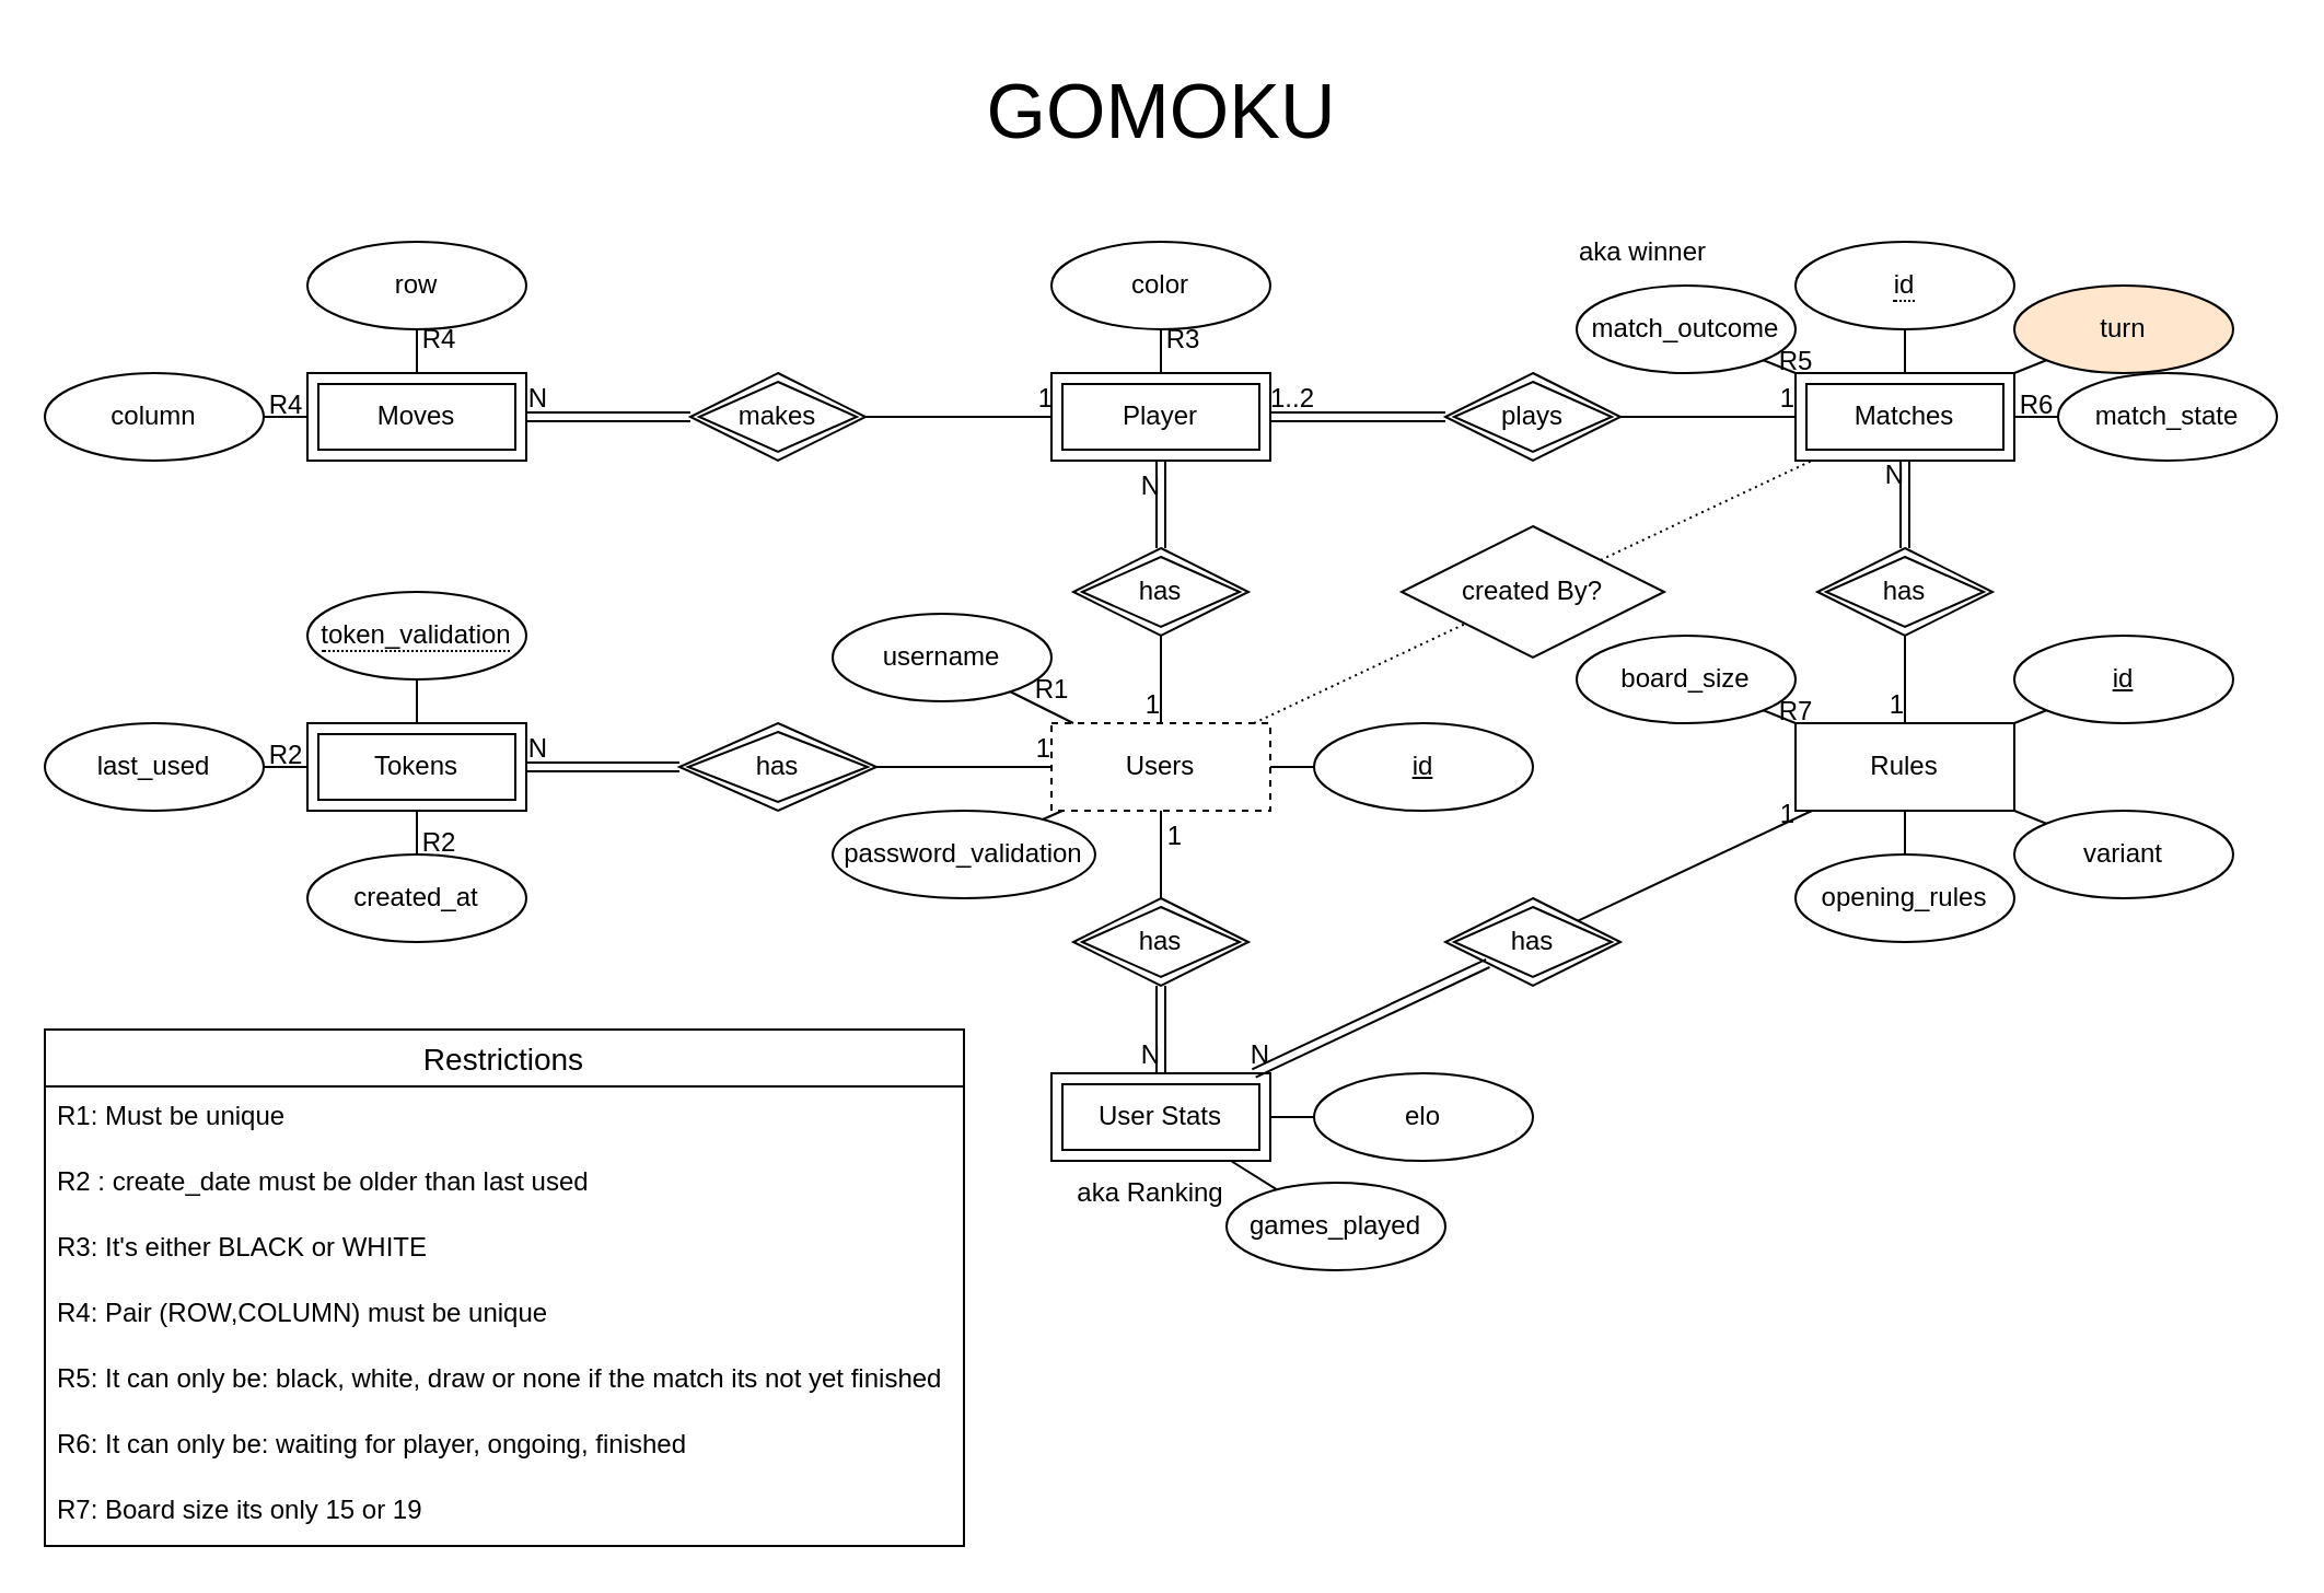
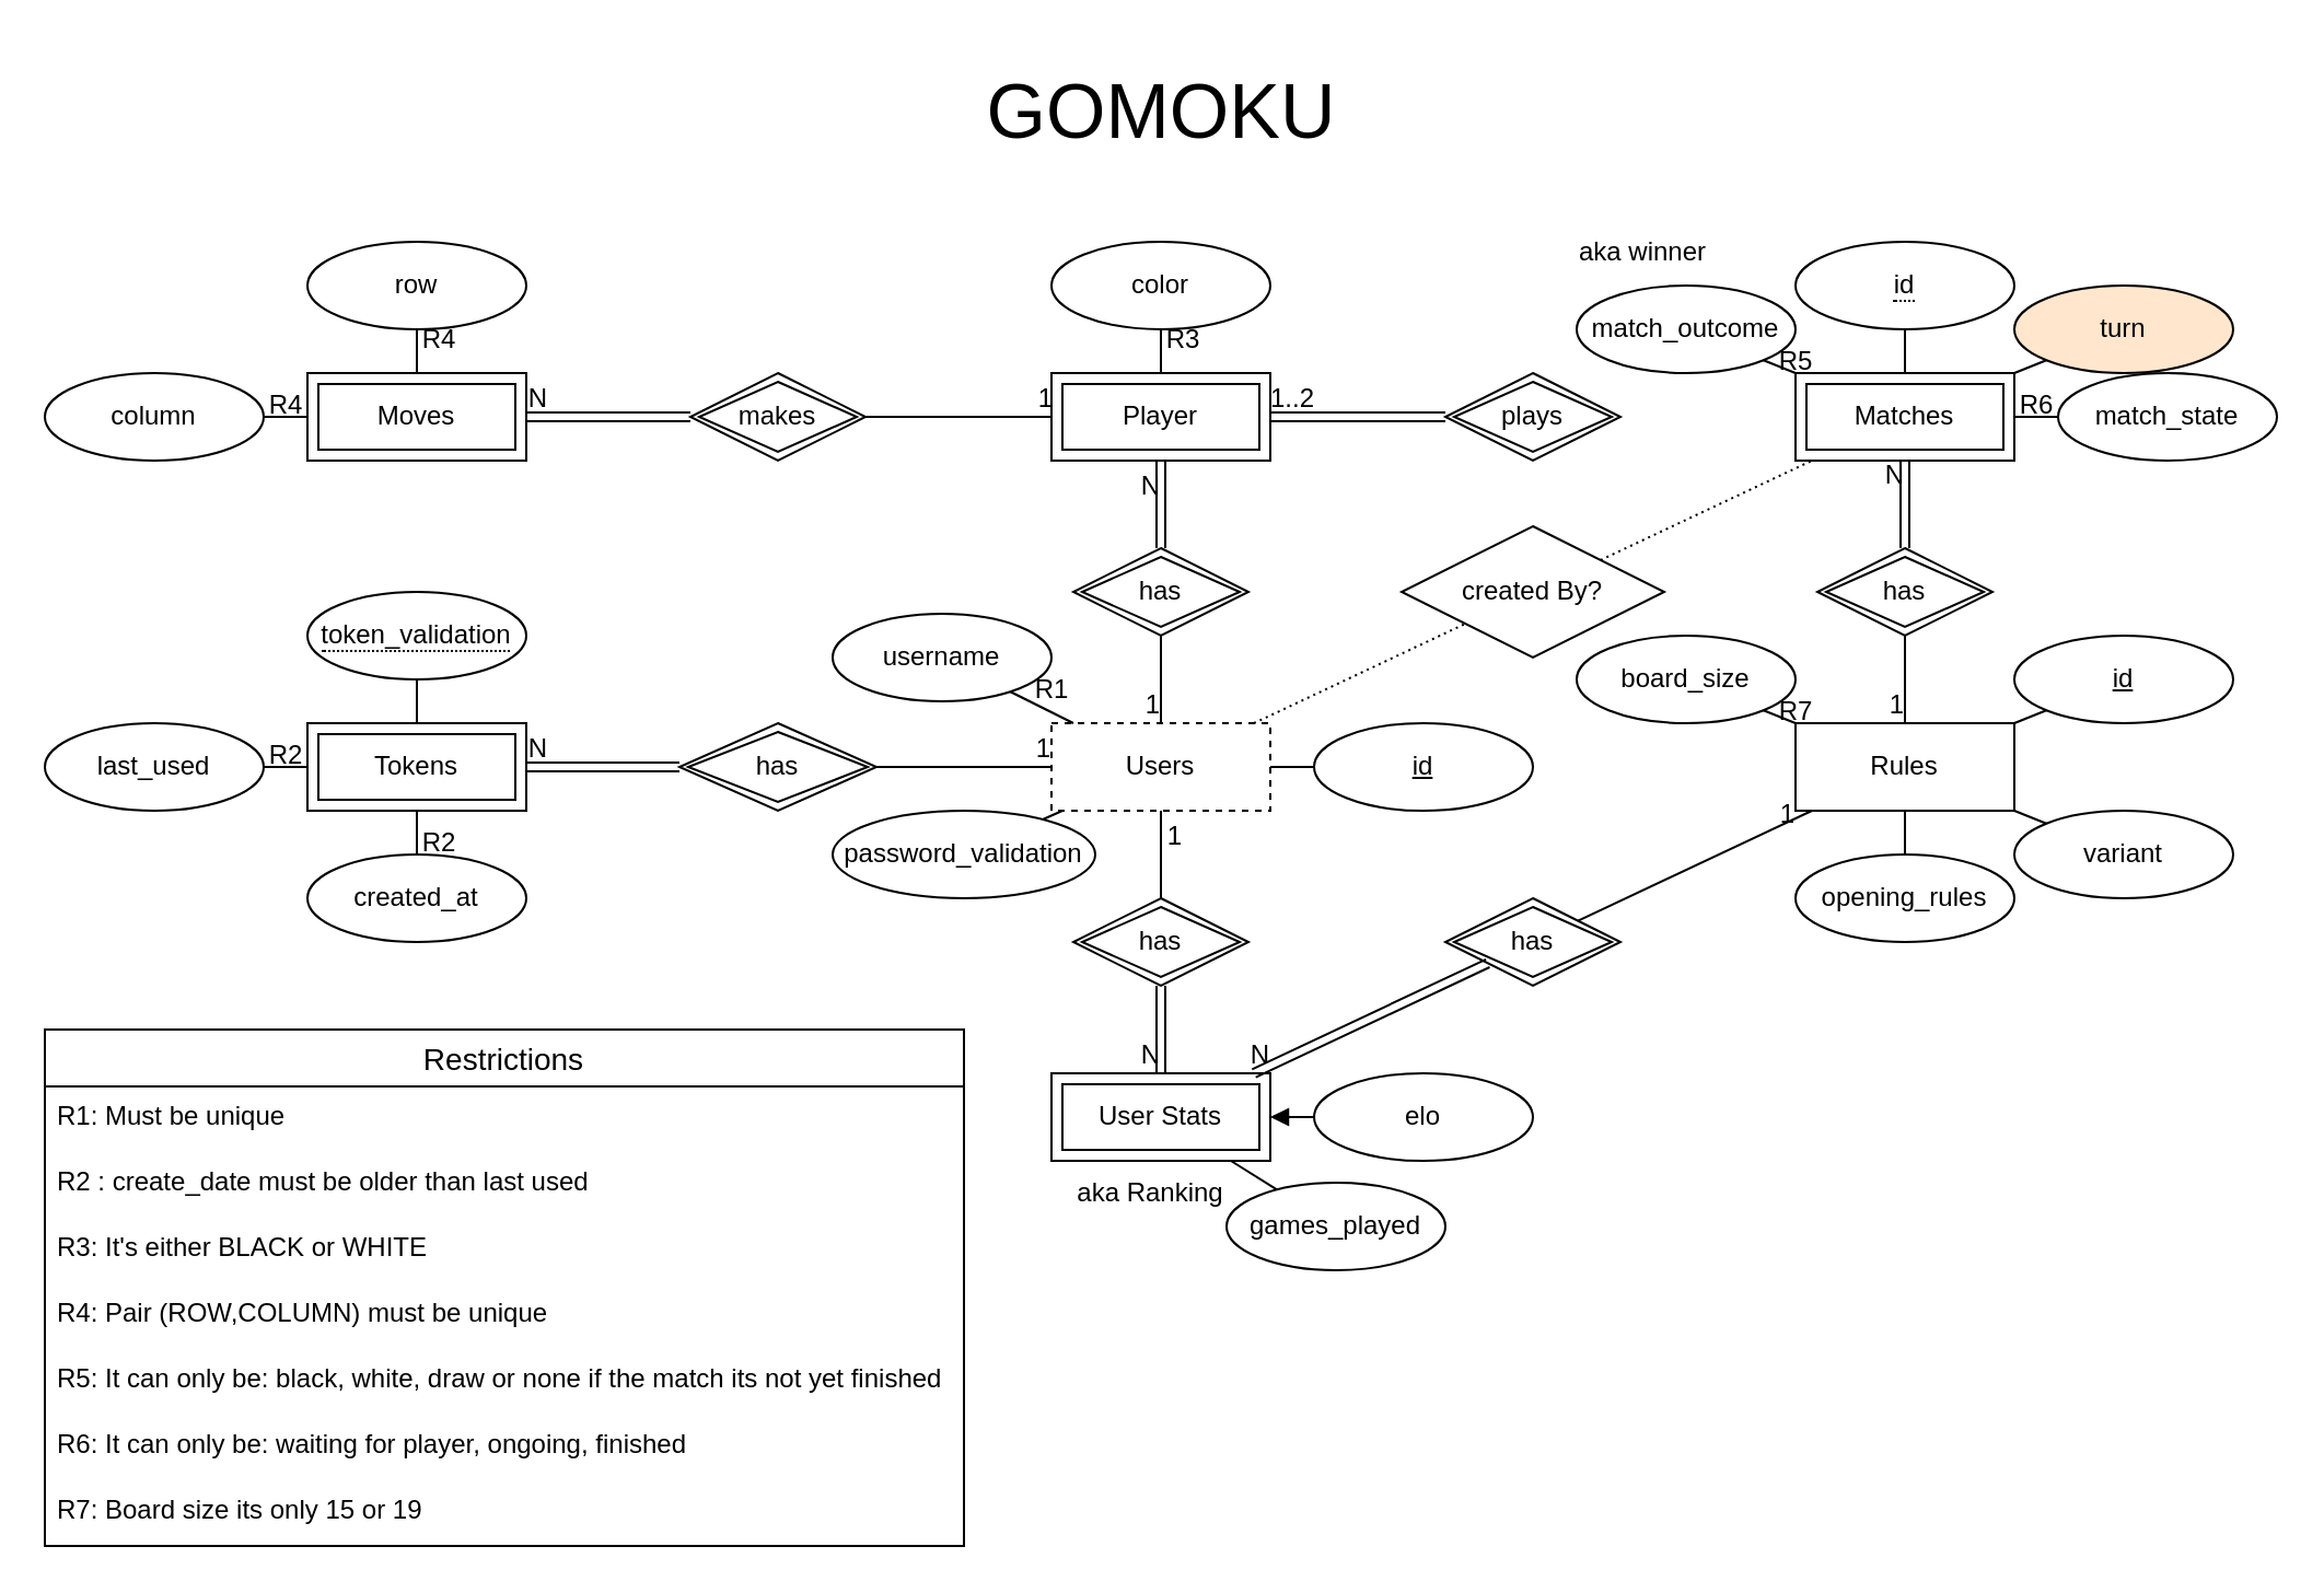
- <mxCell id="68" value="" style="endArrow=none;html=1;rounded=0;" parent="4" source="66" target="28" edge="1"><mxGeometry relative="1" as="geometry"><mxPoint x="480" y="75" as="sourcePoint" /><mxPoint x="640" y="75" as="targetPoint" /></mxGeometry></mxCell>
- <mxCell id="69" value="1" style="resizable=0;html=1;align=right;verticalAlign=bottom;" parent="68" connectable="0" vertex="1"><mxGeometry relative="1" as="geometry"><mxPoint x="40" as="offset" /></mxGeometry></mxCell>
- <mxCell id="22" value="" style="endArrow=none;html=1;rounded=0;" parent="4" source="10" target="43" edge="1"><mxGeometry width="50" height="50" relative="1" as="geometry"><mxPoint x="330" y="480" as="sourcePoint" /><mxPoint x="380" y="430" as="targetPoint" /></mxGeometry></mxCell>
+ <mxCell id="22" value="" style="endArrow=block;html=1;rounded=0;" parent="4" source="10" target="43" edge="1"><mxGeometry width="50" height="50" relative="1" as="geometry"><mxPoint x="330" y="480" as="sourcePoint" /><mxPoint x="380" y="430" as="targetPoint" /></mxGeometry></mxCell>
